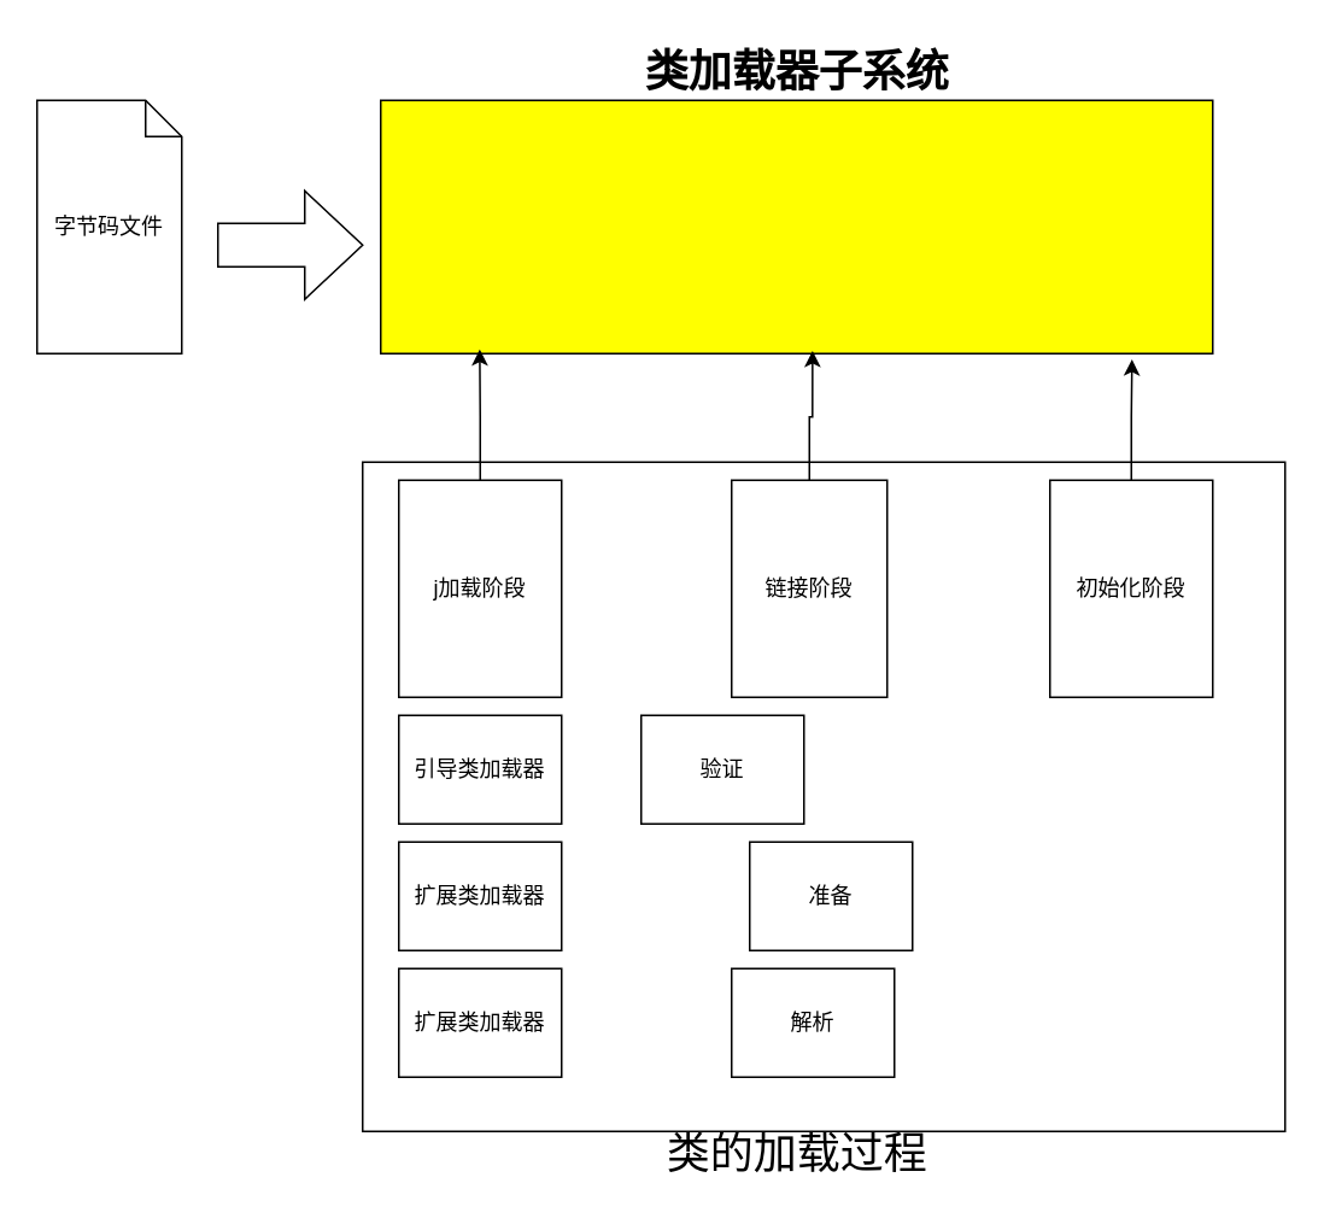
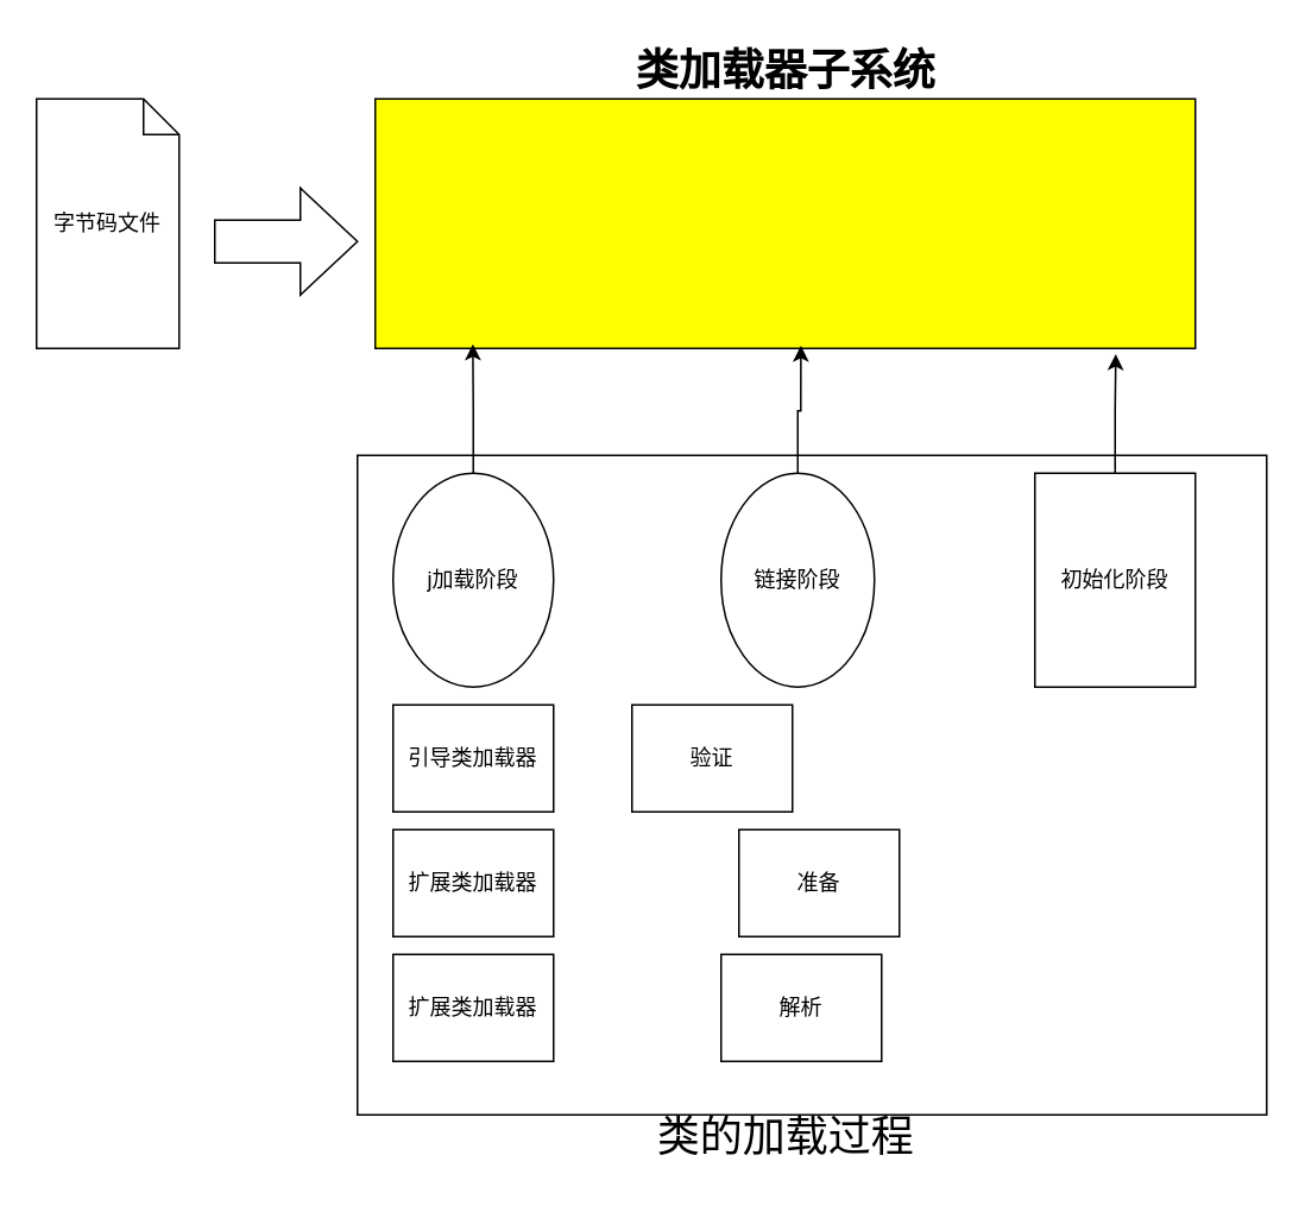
- <mxCell id="6" value="&lt;font style=&quot;vertical-align: inherit;&quot;&gt;&lt;font style=&quot;vertical-align: inherit;&quot;&gt;&lt;font style=&quot;vertical-align: inherit;&quot;&gt;&lt;font style=&quot;vertical-align: inherit;&quot;&gt;&lt;font style=&quot;vertical-align: inherit;&quot;&gt;&lt;font style=&quot;vertical-align: inherit; line-height: 90%;&quot;&gt;j加载阶段&lt;/font&gt;&lt;/font&gt;&lt;/font&gt;&lt;/font&gt;&lt;/font&gt;&lt;/font&gt;" style="rounded=0;whiteSpace=wrap;html=1;align=center;" vertex="1" parent="1"><mxGeometry x="220" y="265" width="90" height="120" as="geometry" /></mxCell>
+ <mxCell id="6" value="&lt;font style=&quot;vertical-align: inherit;&quot;&gt;&lt;font style=&quot;vertical-align: inherit;&quot;&gt;&lt;font style=&quot;vertical-align: inherit;&quot;&gt;&lt;font style=&quot;vertical-align: inherit;&quot;&gt;&lt;font style=&quot;vertical-align: inherit;&quot;&gt;&lt;font style=&quot;vertical-align: inherit; line-height: 90%;&quot;&gt;j加载阶段&lt;/font&gt;&lt;/font&gt;&lt;/font&gt;&lt;/font&gt;&lt;/font&gt;&lt;/font&gt;" style="ellipse;whiteSpace=wrap;html=1;align=center;" vertex="1" parent="1"><mxGeometry x="220" y="265" width="90" height="120" as="geometry" /></mxCell>
- <mxCell id="10" value="链接阶段" style="rounded=0;whiteSpace=wrap;html=1;align=center;" vertex="1" parent="1"><mxGeometry x="404" y="265" width="86" height="120" as="geometry" /></mxCell>
+ <mxCell id="10" value="链接阶段" style="ellipse;whiteSpace=wrap;html=1;align=center;" vertex="1" parent="1"><mxGeometry x="404" y="265" width="86" height="120" as="geometry" /></mxCell>
